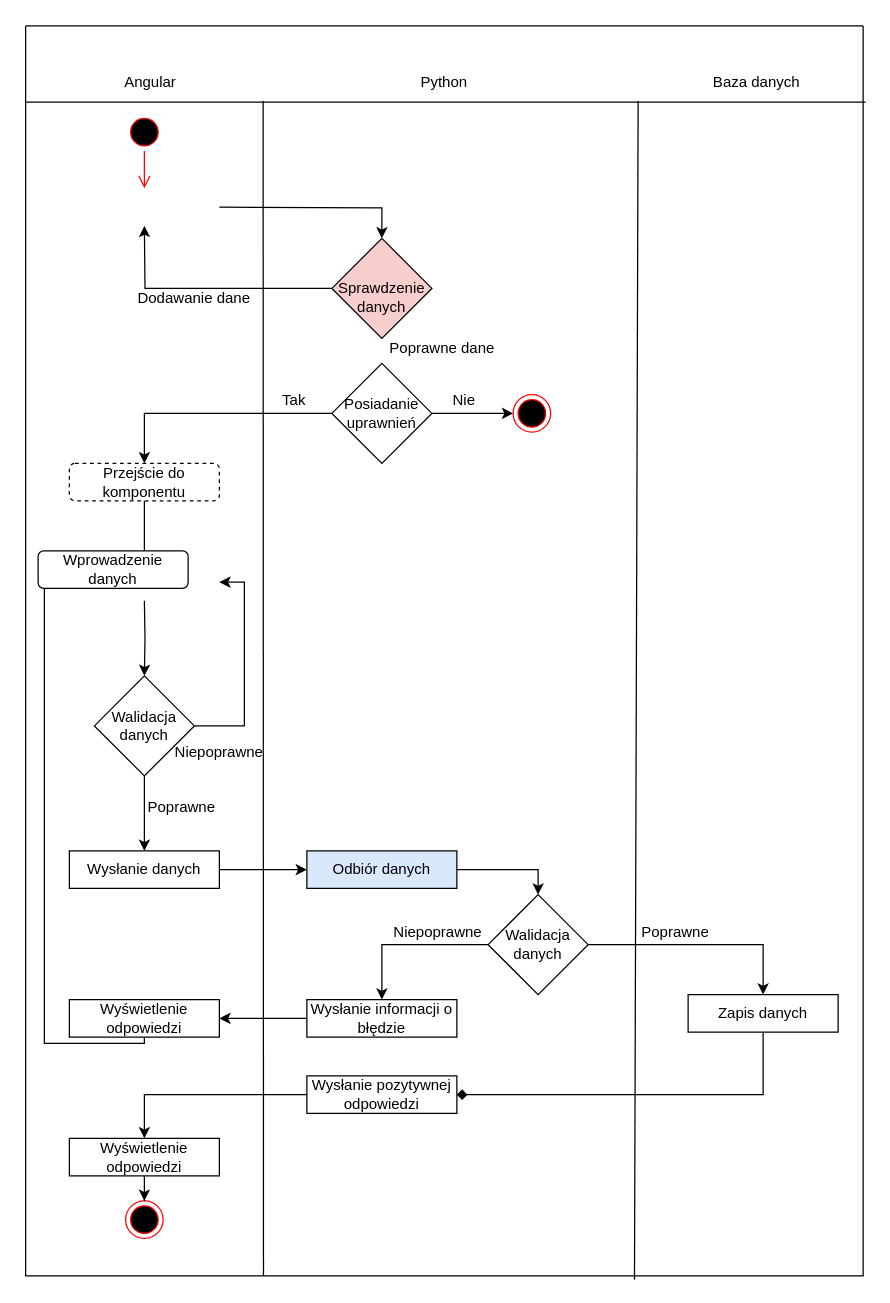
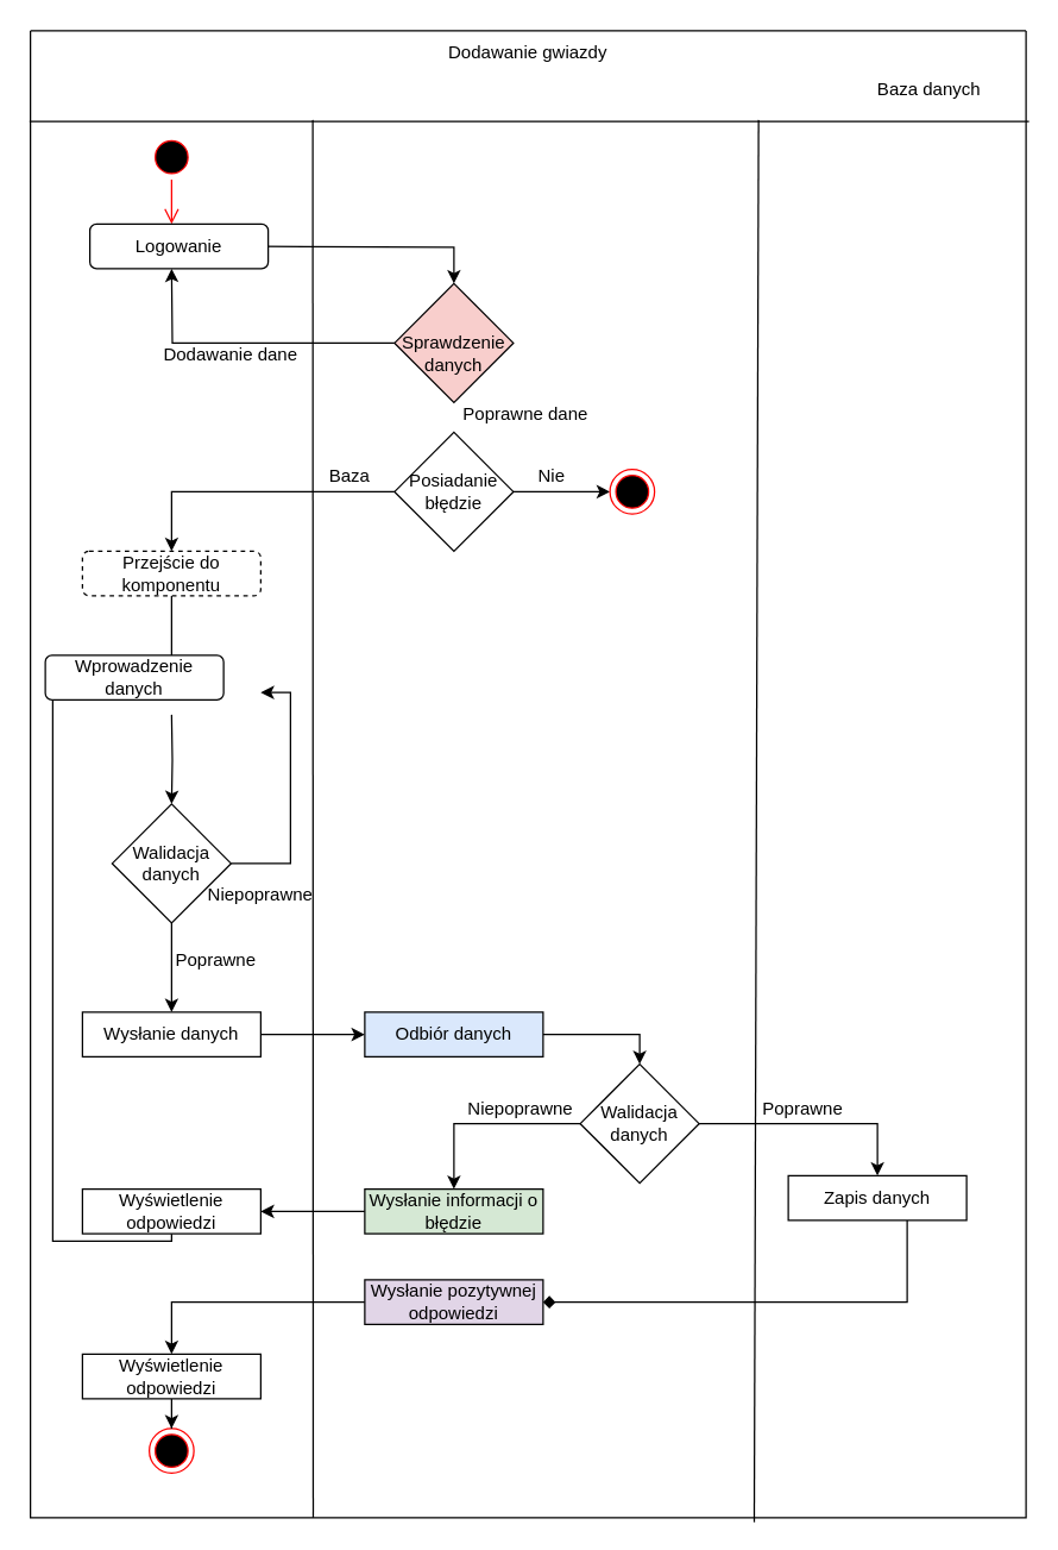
+ <mxCell id="4" value="Dodawanie gwiazdy" style="text;html=1;strokeColor=none;fillColor=none;align=center;verticalAlign=middle;whiteSpace=wrap;rounded=0;" parent="2" vertex="1"><mxGeometry x="275" width="120" height="30" as="geometry" /></mxCell>
- <mxCell id="3" value="Angular" style="text;html=1;strokeColor=none;fillColor=none;align=center;verticalAlign=middle;whiteSpace=wrap;rounded=0;" parent="2" vertex="1"><mxGeometry x="70" y="30" width="60" height="30" as="geometry" /></mxCell>
- <mxCell id="5" value="Python" style="text;html=1;strokeColor=none;fillColor=none;align=center;verticalAlign=middle;whiteSpace=wrap;rounded=0;" parent="2" vertex="1"><mxGeometry x="305" y="30" width="60" height="30" as="geometry" /></mxCell>
- <mxCell id="47" value="Baza danych" style="text;html=1;strokeColor=none;fillColor=none;align=center;verticalAlign=middle;whiteSpace=wrap;rounded=0;" vertex="1" parent="2"><mxGeometry x="540" y="30" width="90" height="30" as="geometry" /></mxCell>
+ <mxCell id="47" value="Baza danych" style="text;html=1;strokeColor=none;fillColor=none;align=center;verticalAlign=middle;whiteSpace=wrap;rounded=0;" vertex="1" parent="2"><mxGeometry x="560" y="25" width="90" height="30" as="geometry" /></mxCell>
+ <mxCell id="48" value="&lt;span&gt;Logowanie&lt;/span&gt;" style="rounded=1;whiteSpace=wrap;html=1;" vertex="1" parent="2"><mxGeometry x="40" y="130" width="120" height="30" as="geometry" /></mxCell>
- <mxCell id="38" value="Tak" style="text;html=1;strokeColor=none;fillColor=none;align=center;verticalAlign=middle;whiteSpace=wrap;rounded=0;" parent="2" vertex="1"><mxGeometry x="185" y="290" width="60" height="20" as="geometry" /></mxCell>
+ <mxCell id="38" value="Baza" style="text;html=1;strokeColor=none;fillColor=none;align=center;verticalAlign=middle;whiteSpace=wrap;rounded=0;" parent="2" vertex="1"><mxGeometry x="185" y="290" width="60" height="20" as="geometry" /></mxCell>
- <mxCell id="15" value="Posiadanie uprawnień" style="rhombus;whiteSpace=wrap;html=1;" parent="2" vertex="1"><mxGeometry x="245" y="270" width="80" height="80" as="geometry" /></mxCell>
+ <mxCell id="15" value="Posiadanie błędzie" style="rhombus;whiteSpace=wrap;html=1;" parent="2" vertex="1"><mxGeometry x="245" y="270" width="80" height="80" as="geometry" /></mxCell>
- <mxCell id="27" value="Zapis danych" style="rounded=0;whiteSpace=wrap;html=1;" parent="2" vertex="1"><mxGeometry x="530" y="775" width="120" height="30" as="geometry" /></mxCell>
+ <mxCell id="27" value="Zapis danych" style="rounded=0;whiteSpace=wrap;html=1;" parent="2" vertex="1"><mxGeometry x="510" y="770" width="120" height="30" as="geometry" /></mxCell>
- <mxCell id="34" value="Wysłanie informacji o błędzie" style="rounded=0;whiteSpace=wrap;html=1;" parent="2" vertex="1"><mxGeometry x="225" y="779" width="120" height="30" as="geometry" /></mxCell>
+ <mxCell id="34" value="Wysłanie informacji o błędzie" style="rounded=0;whiteSpace=wrap;html=1;fillColor=#d5e8d4;" parent="2" vertex="1"><mxGeometry x="225" y="779" width="120" height="30" as="geometry" /></mxCell>
- <mxCell id="29" value="Wysłanie pozytywnej odpowiedzi" style="rounded=0;whiteSpace=wrap;html=1;" parent="2" vertex="1"><mxGeometry x="225" y="840" width="120" height="30" as="geometry" /></mxCell>
+ <mxCell id="29" value="Wysłanie pozytywnej odpowiedzi" style="rounded=0;whiteSpace=wrap;html=1;fillColor=#e1d5e7;" parent="2" vertex="1"><mxGeometry x="225" y="840" width="120" height="30" as="geometry" /></mxCell>
